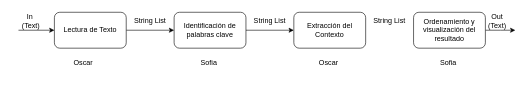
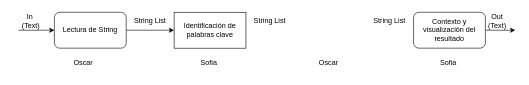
- <mxCell id="3" value="Lectura de Texto" style="rounded=1;whiteSpace=wrap;html=1;" parent="1" vertex="1"><mxGeometry x="89" y="20" width="120" height="60" as="geometry" /></mxCell>
+ <mxCell id="3" value="Lectura de String" style="rounded=1;whiteSpace=wrap;html=1;" parent="1" vertex="1"><mxGeometry x="89" y="20" width="120" height="60" as="geometry" /></mxCell>
- <mxCell id="5" value="Identificación de palabras clave" style="rounded=1;whiteSpace=wrap;html=1;" parent="1" vertex="1"><mxGeometry x="289" y="20" width="120" height="60" as="geometry" /></mxCell>
+ <mxCell id="5" value="Identificación de palabras clave" style="whiteSpace=wrap;html=1;rounded=0;" parent="1" vertex="1"><mxGeometry x="289" y="20" width="120" height="60" as="geometry" /></mxCell>
- <mxCell id="4" style="edgeStyle=orthogonalEdgeStyle;rounded=0;orthogonalLoop=1;jettySize=auto;html=1;exitX=1;exitY=0.5;exitDx=0;exitDy=0;entryX=0;entryY=0.5;entryDx=0;entryDy=0;" parent="1" source="5" target="6" edge="1"><mxGeometry relative="1" as="geometry" /></mxCell>
- <mxCell id="6" value="Extracción del Contexto" style="rounded=1;whiteSpace=wrap;html=1;" parent="1" vertex="1"><mxGeometry x="489" y="20" width="120" height="60" as="geometry" /></mxCell>
- <mxCell id="8" value="Ordenamiento y visualización del resultado" style="rounded=1;whiteSpace=wrap;html=1;" parent="1" vertex="1"><mxGeometry x="689" y="20" width="120" height="60" as="geometry" /></mxCell>
+ <mxCell id="8" value="Contexto y visualización del resultado" style="rounded=1;whiteSpace=wrap;html=1;" parent="1" vertex="1"><mxGeometry x="689" y="20" width="120" height="60" as="geometry" /></mxCell>
